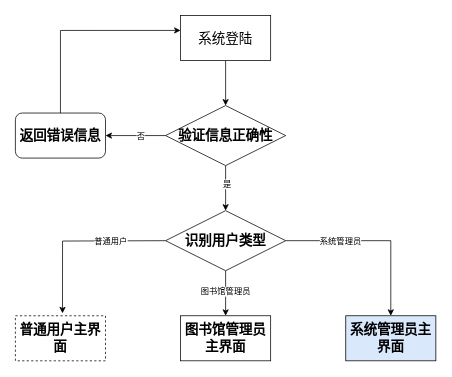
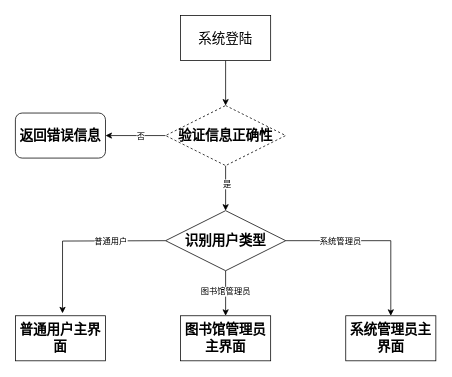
- <mxCell id="20" style="edgeStyle=orthogonalEdgeStyle;rounded=0;orthogonalLoop=1;jettySize=auto;html=1;entryX=0;entryY=0.333;entryDx=0;entryDy=0;entryPerimeter=0;exitX=0.5;exitY=0;exitDx=0;exitDy=0;fontStyle=0" parent="1" source="4" target="3" edge="1"><mxGeometry relative="1" as="geometry" /></mxCell>
- <mxCell id="9" value="&lt;h2 style=&quot;font-size: 18px;&quot;&gt;验证信息正确性&lt;/h2&gt;" style="rhombus;whiteSpace=wrap;html=1;fontFamily=Times New Roman;fontSize=18;fontStyle=0" parent="1" vertex="1"><mxGeometry x="220" y="140" width="160" height="80" as="geometry" /></mxCell>
+ <mxCell id="9" value="&lt;h2 style=&quot;font-size: 18px;&quot;&gt;验证信息正确性&lt;/h2&gt;" style="rhombus;whiteSpace=wrap;html=1;fontFamily=Times New Roman;fontSize=18;fontStyle=0;dashed=1;" parent="1" vertex="1"><mxGeometry x="220" y="140" width="160" height="80" as="geometry" /></mxCell>
- <mxCell id="17" value="&lt;h2 style=&quot;font-size: 18px;&quot;&gt;普通用户主界面&lt;/h2&gt;" style="whiteSpace=wrap;html=1;fontFamily=Times New Roman;fontSize=18;fontStyle=0;dashed=1;" parent="1" vertex="1"><mxGeometry x="20" y="420" width="120" height="60" as="geometry" /></mxCell>
+ <mxCell id="17" value="&lt;h2 style=&quot;font-size: 18px;&quot;&gt;普通用户主界面&lt;/h2&gt;" style="whiteSpace=wrap;html=1;fontFamily=Times New Roman;fontSize=18;fontStyle=0" parent="1" vertex="1"><mxGeometry x="20" y="420" width="120" height="60" as="geometry" /></mxCell>
- <mxCell id="19" value="&lt;h2 style=&quot;font-size: 18px;&quot;&gt;系统管理员主界面&lt;/h2&gt;" style="whiteSpace=wrap;html=1;fontFamily=Times New Roman;fontSize=18;fontStyle=0;fillColor=#dae8fc;" parent="1" vertex="1"><mxGeometry x="460" y="420" width="120" height="60" as="geometry" /></mxCell>
+ <mxCell id="19" value="&lt;h2 style=&quot;font-size: 18px;&quot;&gt;系统管理员主界面&lt;/h2&gt;" style="whiteSpace=wrap;html=1;fontFamily=Times New Roman;fontSize=18;fontStyle=0" parent="1" vertex="1"><mxGeometry x="460" y="420" width="120" height="60" as="geometry" /></mxCell>
